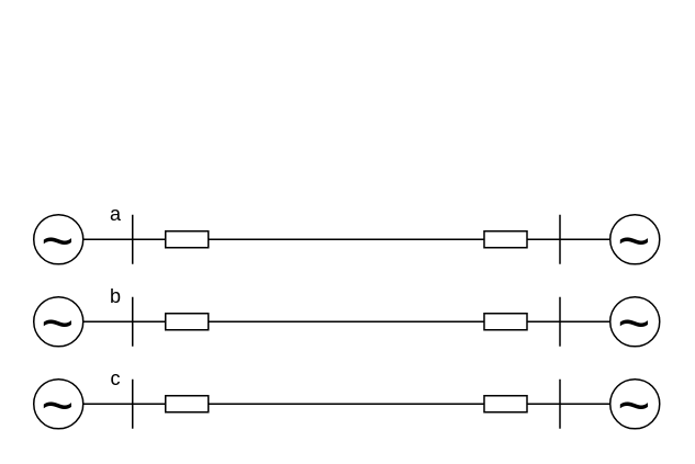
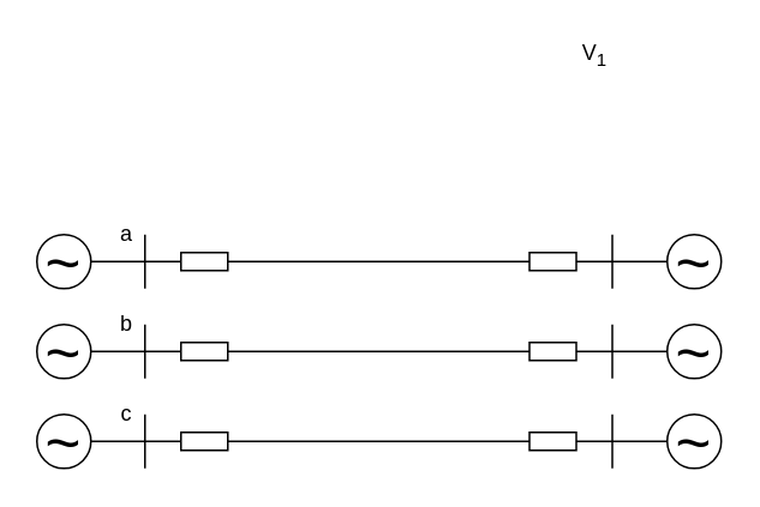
+ <mxCell id="4" value="V&lt;sub&gt;1&lt;/sub&gt;" style="text;html=1;strokeColor=none;fillColor=none;align=center;verticalAlign=middle;whiteSpace=wrap;rounded=0;" parent="1" vertex="1"><mxGeometry x="320" y="20" width="20" height="20" as="geometry" /></mxCell>
